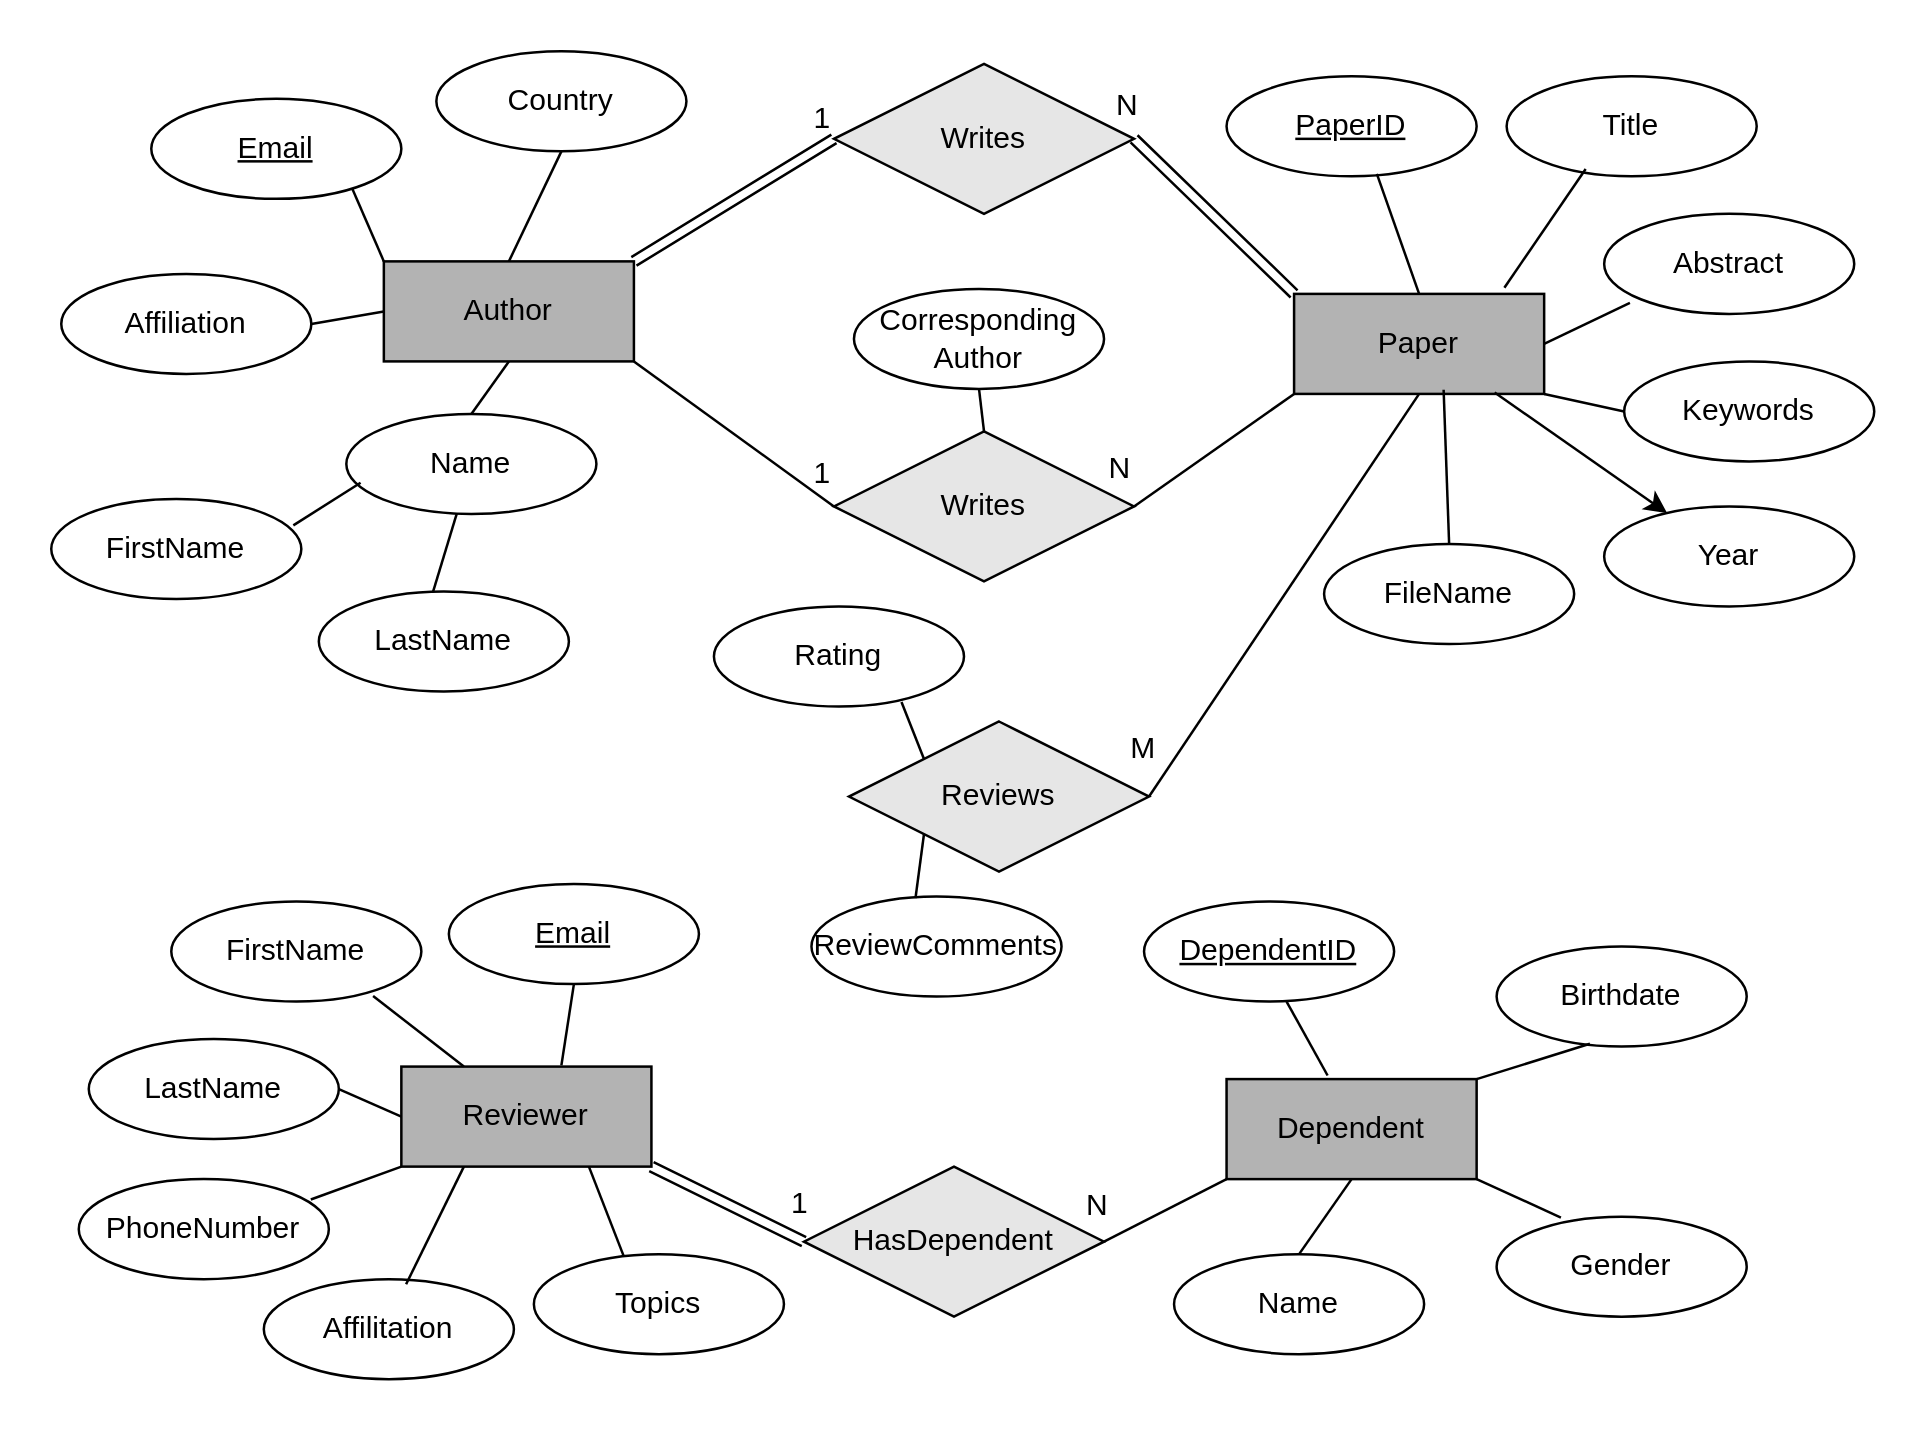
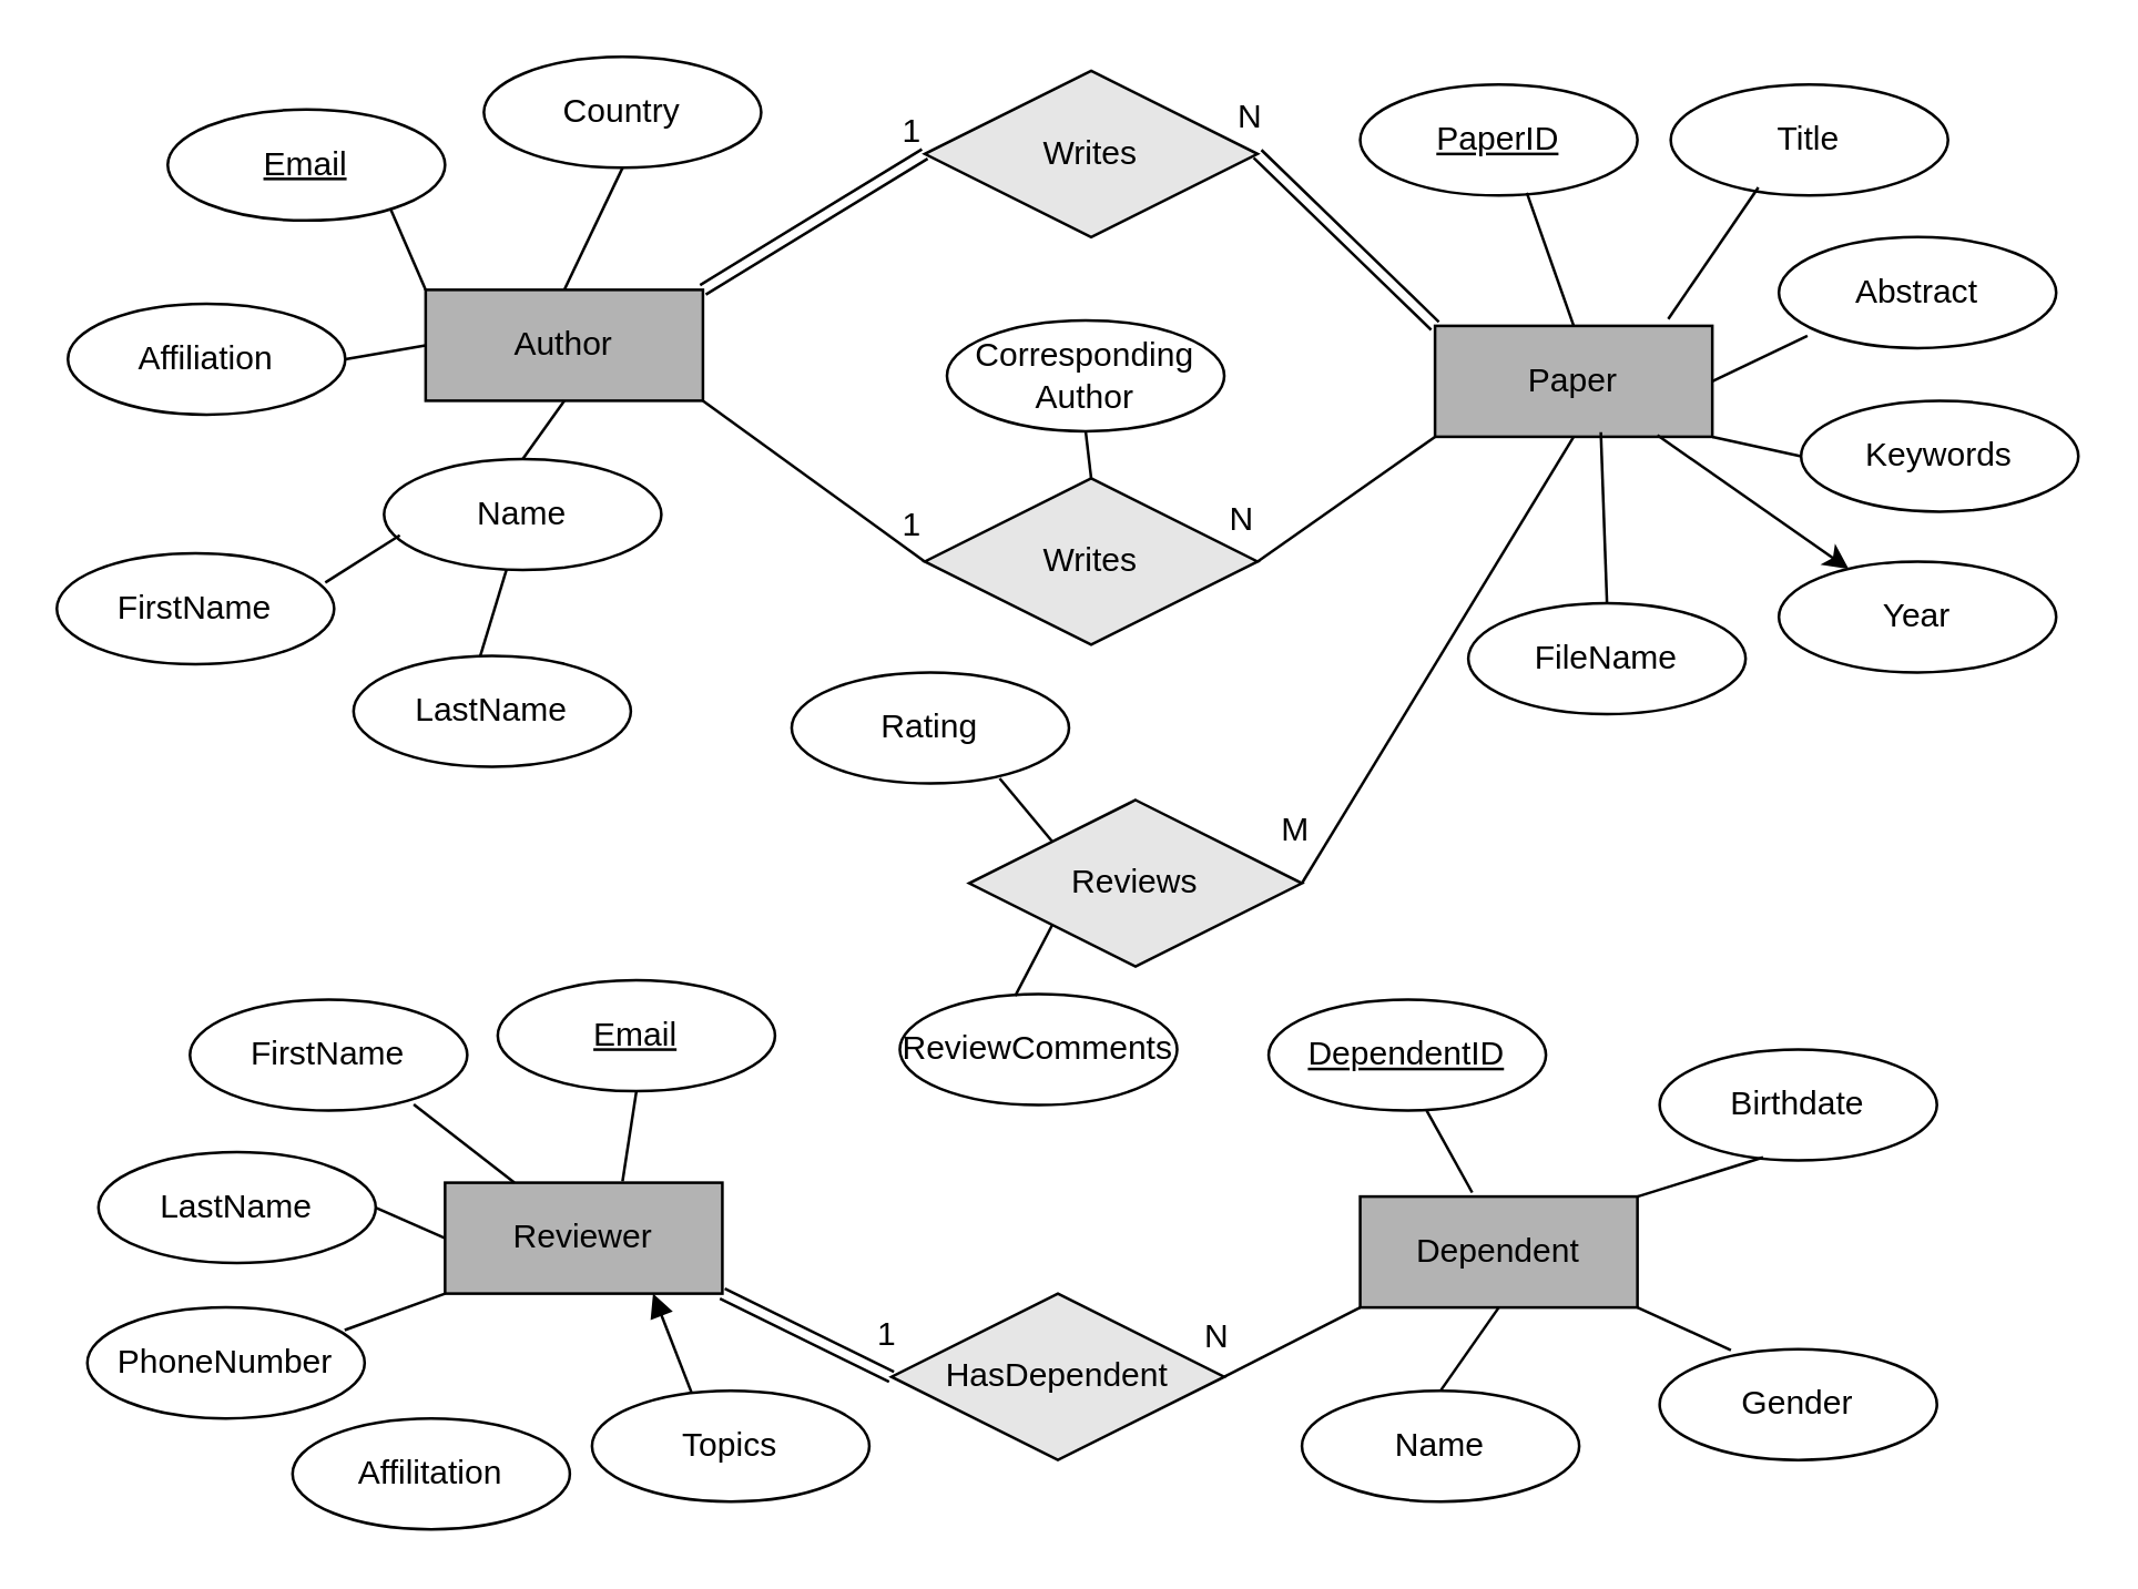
- <mxCell id="6" value="Reviews" style="shape=rhombus;perimeter=rhombusPerimeter;whiteSpace=wrap;html=1;align=center;fillColor=#E6E6E6;" parent="1" vertex="1"><mxGeometry x="339" y="288" width="120" height="60" as="geometry" /></mxCell>
+ <mxCell id="6" value="Reviews" style="shape=rhombus;perimeter=rhombusPerimeter;whiteSpace=wrap;html=1;align=center;fillColor=#E6E6E6;" parent="1" vertex="1"><mxGeometry x="349" y="288" width="120" height="60" as="geometry" /></mxCell>
- <mxCell id="65" value="" style="endArrow=none;html=1;rounded=0;exitX=0.36;exitY=0.025;exitDx=0;exitDy=0;exitPerimeter=0;entryX=0.75;entryY=1;entryDx=0;entryDy=0;" parent="1" source="37" target="5" edge="1"><mxGeometry relative="1" as="geometry"><mxPoint x="114" y="441" as="sourcePoint" /><mxPoint x="274" y="441" as="targetPoint" /></mxGeometry></mxCell>
+ <mxCell id="65" value="" style="endArrow=block;html=1;rounded=0;exitX=0.36;exitY=0.025;exitDx=0;exitDy=0;exitPerimeter=0;entryX=0.75;entryY=1;entryDx=0;entryDy=0;" parent="1" source="37" target="5" edge="1"><mxGeometry relative="1" as="geometry"><mxPoint x="114" y="441" as="sourcePoint" /><mxPoint x="274" y="441" as="targetPoint" /></mxGeometry></mxCell>
- <mxCell id="66" value="" style="endArrow=none;html=1;rounded=0;exitX=0.569;exitY=0.051;exitDx=0;exitDy=0;exitPerimeter=0;entryX=0.25;entryY=1;entryDx=0;entryDy=0;" parent="1" source="41" target="5" edge="1"><mxGeometry relative="1" as="geometry"><mxPoint x="114" y="441" as="sourcePoint" /><mxPoint x="274" y="441" as="targetPoint" /></mxGeometry></mxCell>
